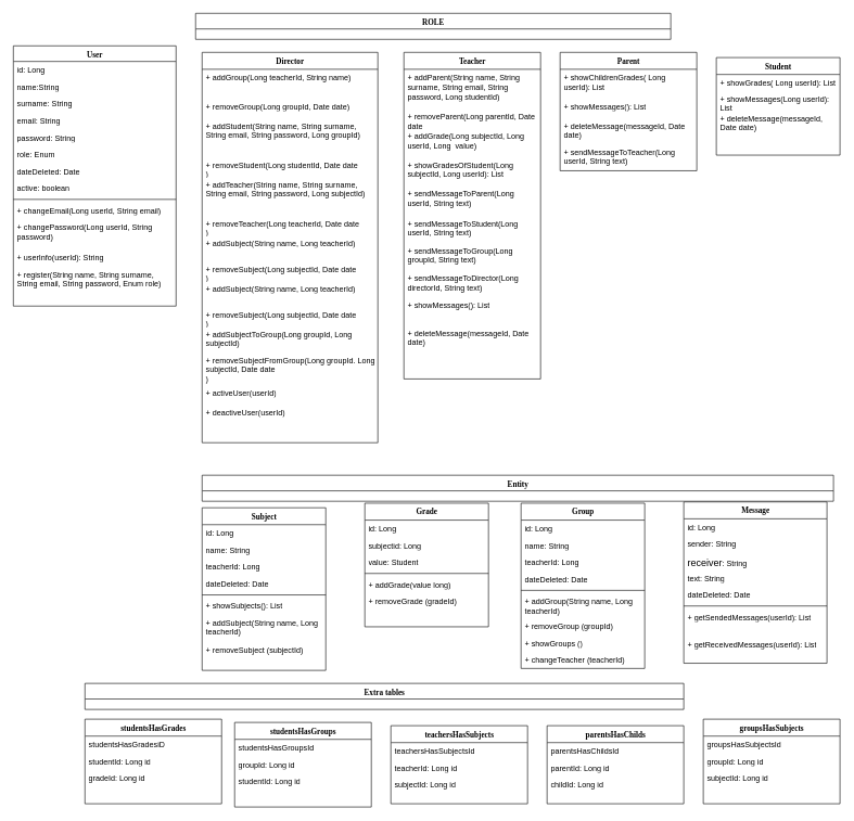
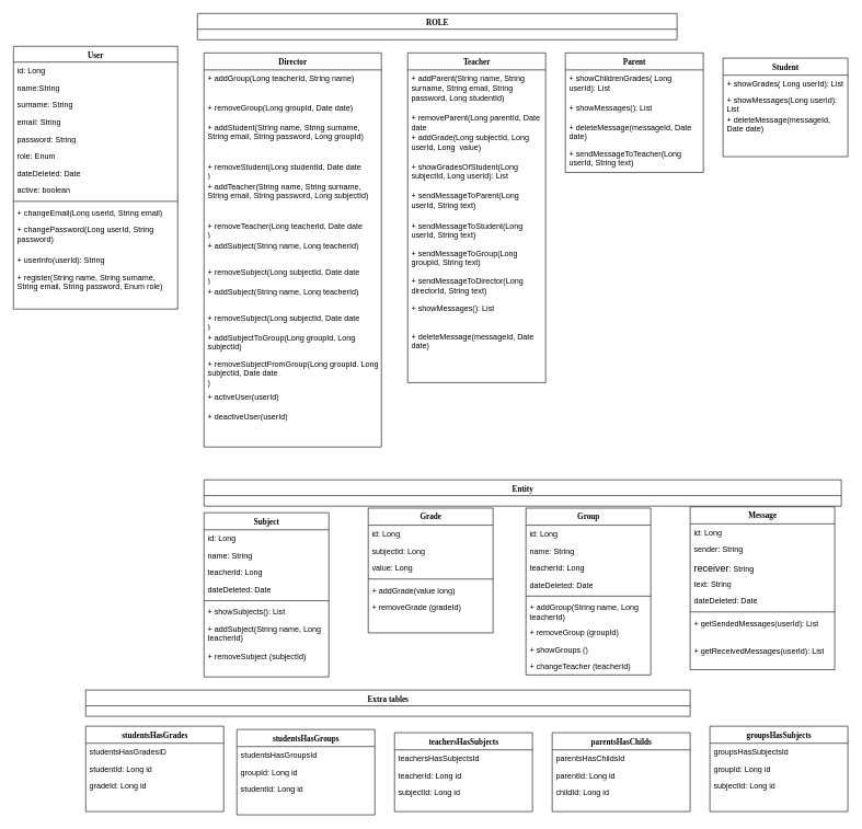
- <mxCell id="91" value="value: Student" style="text;html=1;strokeColor=none;fillColor=none;align=left;verticalAlign=top;spacingLeft=4;spacingRight=4;whiteSpace=wrap;overflow=hidden;rotatable=0;points=[[0,0.5],[1,0.5]];portConstraint=eastwest;" parent="88" vertex="1"><mxGeometry y="78" width="190" height="26" as="geometry" /></mxCell>
+ <mxCell id="91" value="value: Long" style="text;html=1;strokeColor=none;fillColor=none;align=left;verticalAlign=top;spacingLeft=4;spacingRight=4;whiteSpace=wrap;overflow=hidden;rotatable=0;points=[[0,0.5],[1,0.5]];portConstraint=eastwest;" parent="88" vertex="1"><mxGeometry y="78" width="190" height="26" as="geometry" /></mxCell>
